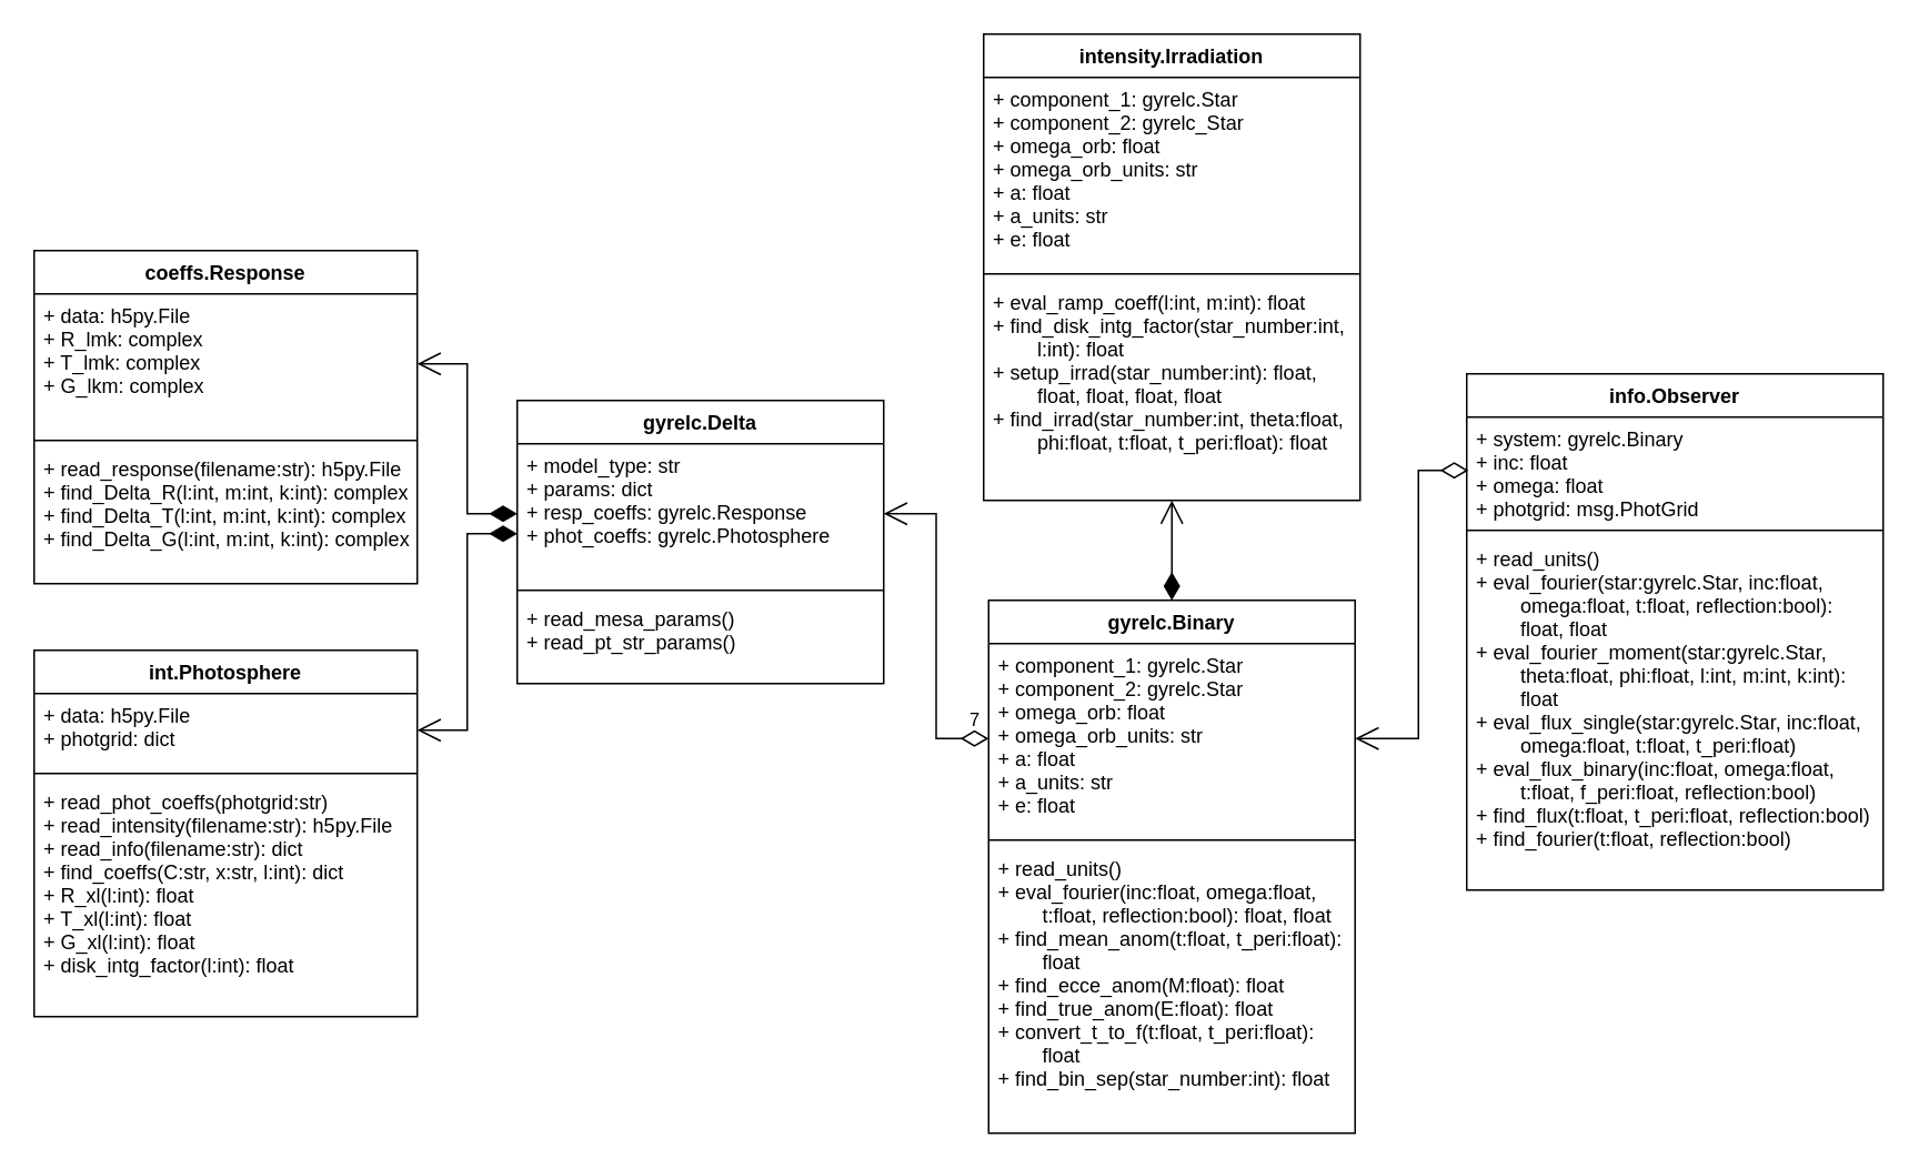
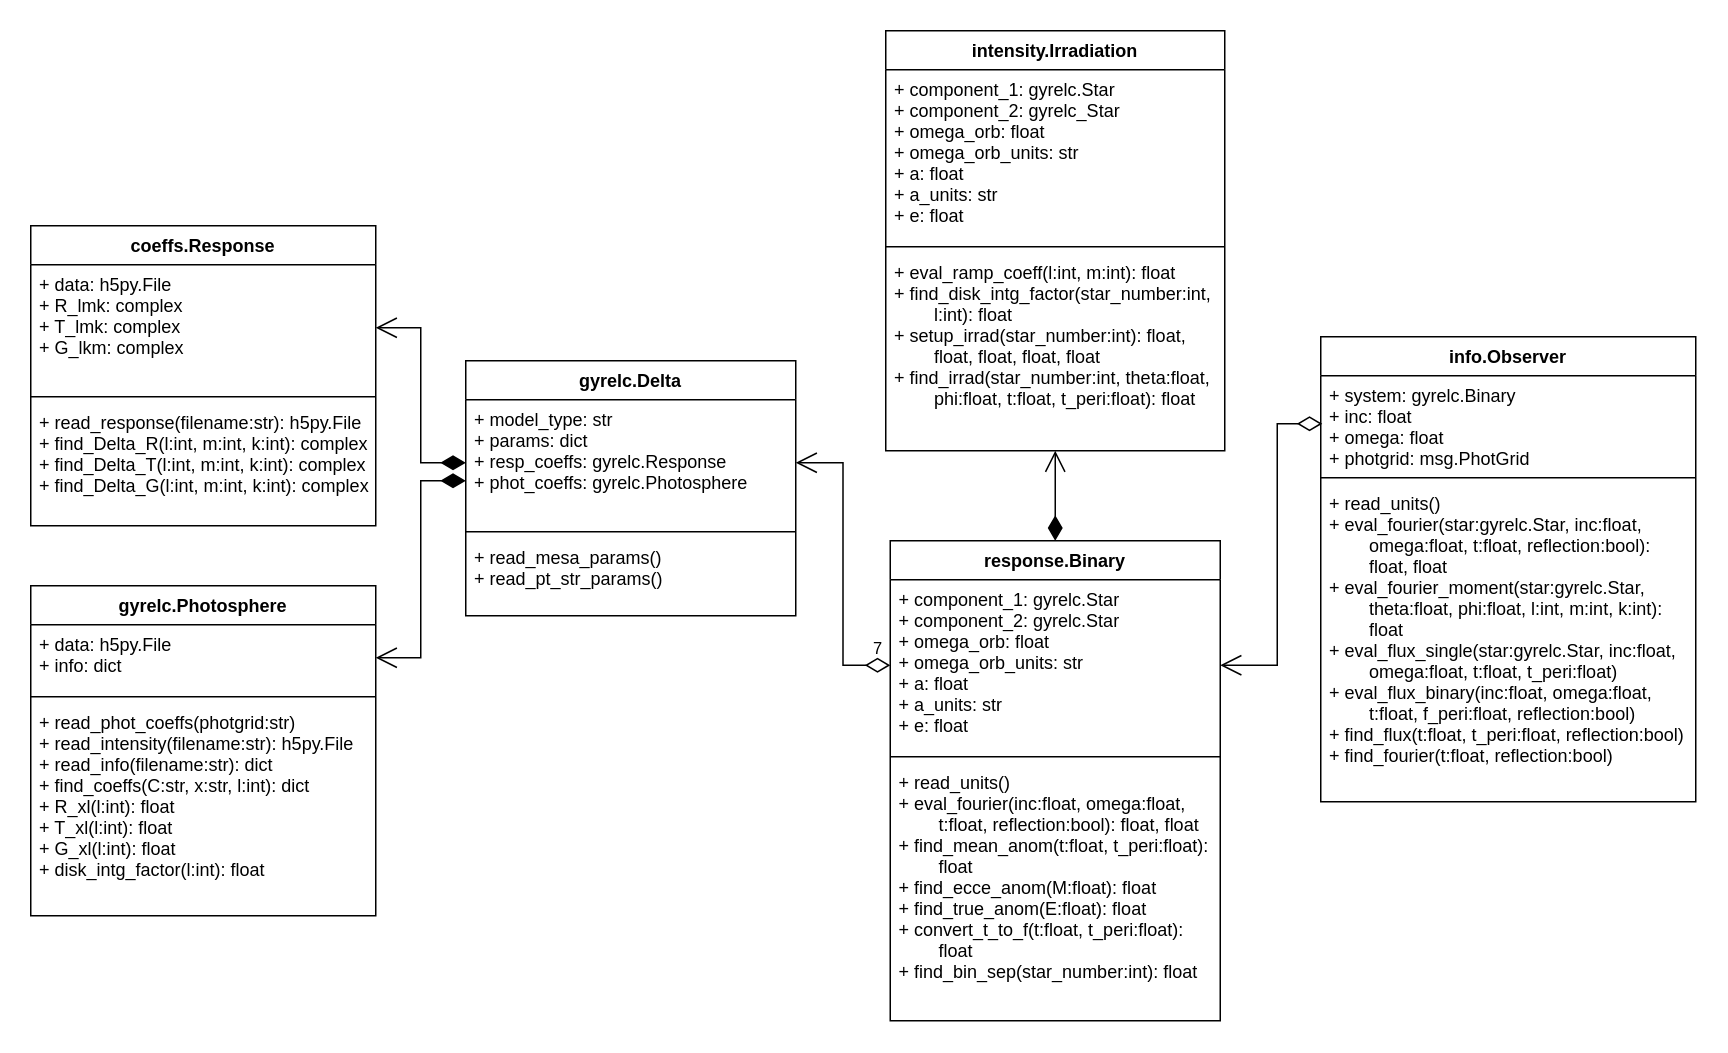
- <mxCell id="10" value="gyrelc.Binary" style="swimlane;fontStyle=1;align=center;verticalAlign=top;childLayout=stackLayout;horizontal=1;startSize=26;horizontalStack=0;resizeParent=1;resizeParentMax=0;resizeLast=0;collapsible=1;marginBottom=0;swimlaneFillColor=default;" vertex="1" parent="1"><mxGeometry x="593" y="360" width="220" height="320" as="geometry" /></mxCell>
+ <mxCell id="10" value="response.Binary" style="swimlane;fontStyle=1;align=center;verticalAlign=top;childLayout=stackLayout;horizontal=1;startSize=26;horizontalStack=0;resizeParent=1;resizeParentMax=0;resizeLast=0;collapsible=1;marginBottom=0;swimlaneFillColor=default;" vertex="1" parent="1"><mxGeometry x="593" y="360" width="220" height="320" as="geometry" /></mxCell>
- <mxCell id="22" value="int.Photosphere" style="swimlane;fontStyle=1;align=center;verticalAlign=top;childLayout=stackLayout;horizontal=1;startSize=26;horizontalStack=0;resizeParent=1;resizeParentMax=0;resizeLast=0;collapsible=1;marginBottom=0;swimlaneFillColor=default;" vertex="1" parent="1"><mxGeometry x="20" y="390" width="230" height="220" as="geometry" /></mxCell>
+ <mxCell id="22" value="gyrelc.Photosphere" style="swimlane;fontStyle=1;align=center;verticalAlign=top;childLayout=stackLayout;horizontal=1;startSize=26;horizontalStack=0;resizeParent=1;resizeParentMax=0;resizeLast=0;collapsible=1;marginBottom=0;swimlaneFillColor=default;" vertex="1" parent="1"><mxGeometry x="20" y="390" width="230" height="220" as="geometry" /></mxCell>
- <mxCell id="23" value="+ data: h5py.File&#10;+ photgrid: dict" style="text;strokeColor=none;fillColor=none;align=left;verticalAlign=top;spacingLeft=4;spacingRight=4;overflow=hidden;rotatable=0;points=[[0,0.5],[1,0.5]];portConstraint=eastwest;" vertex="1" parent="22"><mxGeometry y="26" width="230" height="44" as="geometry" /></mxCell>
+ <mxCell id="23" value="+ data: h5py.File&#10;+ info: dict" style="text;strokeColor=none;fillColor=none;align=left;verticalAlign=top;spacingLeft=4;spacingRight=4;overflow=hidden;rotatable=0;points=[[0,0.5],[1,0.5]];portConstraint=eastwest;" vertex="1" parent="22"><mxGeometry y="26" width="230" height="44" as="geometry" /></mxCell>
